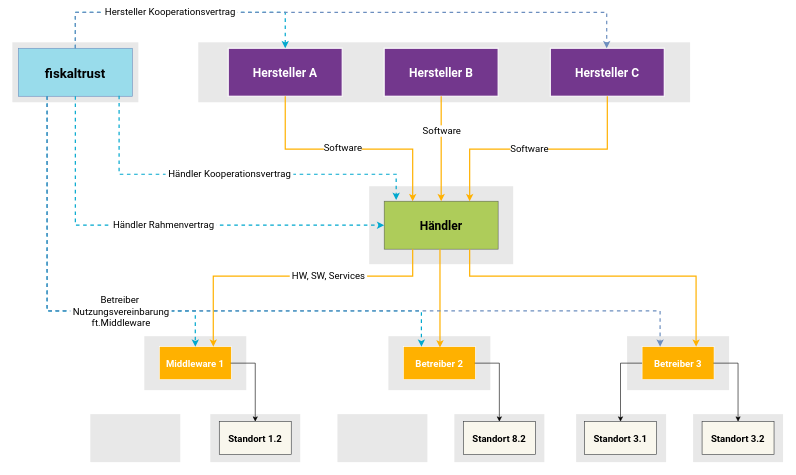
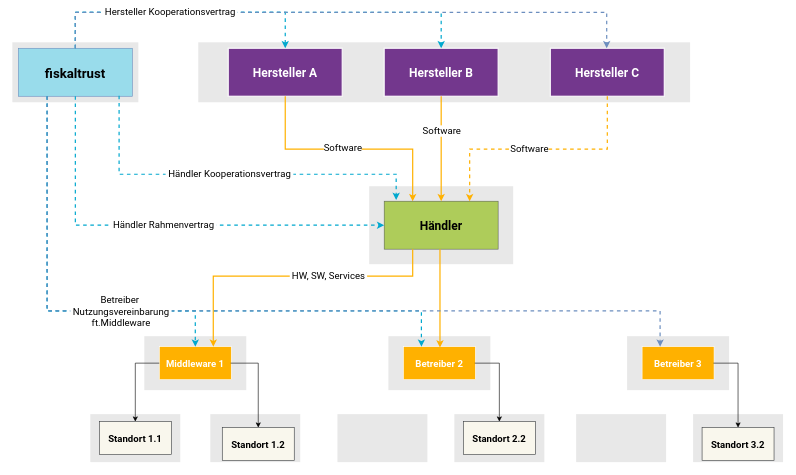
+ <mxCell id="14" value="" style="edgeStyle=elbowEdgeStyle;elbow=vertical;strokeWidth=2;rounded=0;exitX=0.5;exitY=0;exitDx=0;exitDy=0;fillColor=#dae8fc;dashed=1;strokeColor=#00a8ce;" parent="1" source="7" target="11" edge="1"><mxGeometry x="38" y="275.5" width="100" height="100" as="geometry"><mxPoint x="130" y="80" as="sourcePoint" /><mxPoint x="485" y="90" as="targetPoint" /><Array as="points"><mxPoint x="430" y="20" /></Array></mxGeometry></mxCell>
- <mxCell id="22" value="" style="edgeStyle=elbowEdgeStyle;elbow=vertical;strokeWidth=2;rounded=0;entryX=0.75;entryY=0;entryDx=0;entryDy=0;exitX=0.5;exitY=1;exitDx=0;exitDy=0;fillColor=#ffcc99;strokeColor=#ffb100;" parent="1" source="12" target="17" edge="1"><mxGeometry x="38" y="275.5" width="100" height="100" as="geometry"><mxPoint x="485" y="170" as="sourcePoint" /><mxPoint x="671.09" y="346.04" as="targetPoint" /><Array as="points"><mxPoint x="900" y="248" /></Array></mxGeometry></mxCell>
+ <mxCell id="22" value="" style="edgeStyle=elbowEdgeStyle;elbow=vertical;strokeWidth=2;rounded=0;entryX=0.75;entryY=0;entryDx=0;entryDy=0;exitX=0.5;exitY=1;exitDx=0;exitDy=0;fillColor=#ffcc99;strokeColor=#ffb100;dashed=1;" parent="1" source="12" target="17" edge="1"><mxGeometry x="38" y="275.5" width="100" height="100" as="geometry"><mxPoint x="485" y="170" as="sourcePoint" /><mxPoint x="671.09" y="346.04" as="targetPoint" /><Array as="points"><mxPoint x="900" y="248" /></Array></mxGeometry></mxCell>
- <mxCell id="51" value="" style="edgeStyle=elbowEdgeStyle;elbow=vertical;strokeWidth=2;rounded=0;fillColor=#ffcc99;exitX=0.75;exitY=1;exitDx=0;exitDy=0;entryX=0.75;entryY=0;entryDx=0;entryDy=0;strokeColor=#ffb100;" parent="1" source="17" target="43" edge="1"><mxGeometry x="63" y="295.5" width="100" height="100" as="geometry"><mxPoint x="735" y="420" as="sourcePoint" /><mxPoint x="990" y="460" as="targetPoint" /><Array as="points"><mxPoint x="795" y="460" /></Array></mxGeometry></mxCell>
+ <mxCell id="31" value="" style="edgeStyle=elbowEdgeStyle;elbow=vertical;strokeWidth=1;rounded=0;fontColor=#3399FF;fillColor=#dae8fc;entryX=0.5;entryY=0;entryDx=0;entryDy=0;exitX=0;exitY=0.5;exitDx=0;exitDy=0;" parent="1" source="24" target="29" edge="1"><mxGeometry x="319" y="335.5" width="100" height="100" as="geometry"><mxPoint x="230" y="605" as="sourcePoint" /><mxPoint x="265" y="820" as="targetPoint" /><Array as="points"><mxPoint x="190" y="605" /></Array></mxGeometry></mxCell>
- <mxCell id="48" value="" style="edgeStyle=elbowEdgeStyle;elbow=vertical;strokeWidth=1;rounded=0;fontColor=#3399FF;fillColor=#dae8fc;entryX=0.5;entryY=0;entryDx=0;entryDy=0;exitX=0;exitY=0.5;exitDx=0;exitDy=0;" parent="1" source="43" target="46" edge="1"><mxGeometry x="1124" y="335.5" width="100" height="100" as="geometry"><mxPoint x="1035" y="605" as="sourcePoint" /><mxPoint x="1070" y="820" as="targetPoint" /><Array as="points"><mxPoint x="995" y="605" /></Array></mxGeometry></mxCell>
+ <mxCell id="29" value="Standort 1.1" style="rounded=0;fillColor=#f9f7ed;fontStyle=1;fontFamily=Roboto;fontSize=16;strokeColor=#36393d;fontSource=https%3A%2F%2Ffonts.googleapis.com%2Fcss%3Ffamily%3DRoboto;" parent="1" vertex="1"><mxGeometry x="165" y="702.5" width="120" height="55" as="geometry" /></mxCell>
- <mxCell id="27" value="Standort 1.2" style="rounded=0;fillColor=#f9f7ed;fontStyle=1;fontFamily=Roboto;fontSize=16;strokeColor=#36393d;fontSource=https%3A%2F%2Ffonts.googleapis.com%2Fcss%3Ffamily%3DRoboto;" parent="1" vertex="1"><mxGeometry x="365" y="702.5" width="120" height="55" as="geometry" /></mxCell>
+ <mxCell id="27" value="Standort 1.2" style="rounded=0;fillColor=#f9f7ed;fontStyle=1;fontFamily=Roboto;fontSize=16;strokeColor=#36393d;fontSource=https%3A%2F%2Ffonts.googleapis.com%2Fcss%3Ffamily%3DRoboto;" parent="1" vertex="1"><mxGeometry x="370" y="712.5" width="120" height="55" as="geometry" /></mxCell>
- <mxCell id="46" value="Standort 3.1" style="rounded=0;fillColor=#f9f7ed;fontStyle=1;fontFamily=Roboto;fontSize=16;strokeColor=#36393d;fontSource=https%3A%2F%2Ffonts.googleapis.com%2Fcss%3Ffamily%3DRoboto;" parent="1" vertex="1"><mxGeometry x="974" y="702.5" width="120" height="55" as="geometry" /></mxCell>
- <mxCell id="44" value="Standort 3.2" style="rounded=0;fillColor=#f9f7ed;fontStyle=1;fontFamily=Roboto;fontSize=16;strokeColor=#36393d;fontSource=https%3A%2F%2Ffonts.googleapis.com%2Fcss%3Ffamily%3DRoboto;" parent="1" vertex="1"><mxGeometry x="1170" y="702.5" width="120" height="55" as="geometry" /></mxCell>
+ <mxCell id="44" value="Standort 3.2" style="rounded=0;fillColor=#f9f7ed;fontStyle=1;fontFamily=Roboto;fontSize=16;strokeColor=#36393d;fontSource=https%3A%2F%2Ffonts.googleapis.com%2Fcss%3Ffamily%3DRoboto;" parent="1" vertex="1"><mxGeometry x="1170" y="712.5" width="120" height="55" as="geometry" /></mxCell>
- <mxCell id="35" value="Standort 8.2" style="rounded=0;fillColor=#f9f7ed;fontStyle=1;fontFamily=Roboto;fontSize=16;strokeColor=#36393d;fontSource=https%3A%2F%2Ffonts.googleapis.com%2Fcss%3Ffamily%3DRoboto;" parent="1" vertex="1"><mxGeometry x="772" y="702.5" width="120" height="55" as="geometry" /></mxCell>
+ <mxCell id="35" value="Standort 2.2" style="rounded=0;fillColor=#f9f7ed;fontStyle=1;fontFamily=Roboto;fontSize=16;strokeColor=#36393d;fontSource=https%3A%2F%2Ffonts.googleapis.com%2Fcss%3Ffamily%3DRoboto;" parent="1" vertex="1"><mxGeometry x="772" y="702.5" width="120" height="55" as="geometry" /></mxCell>
